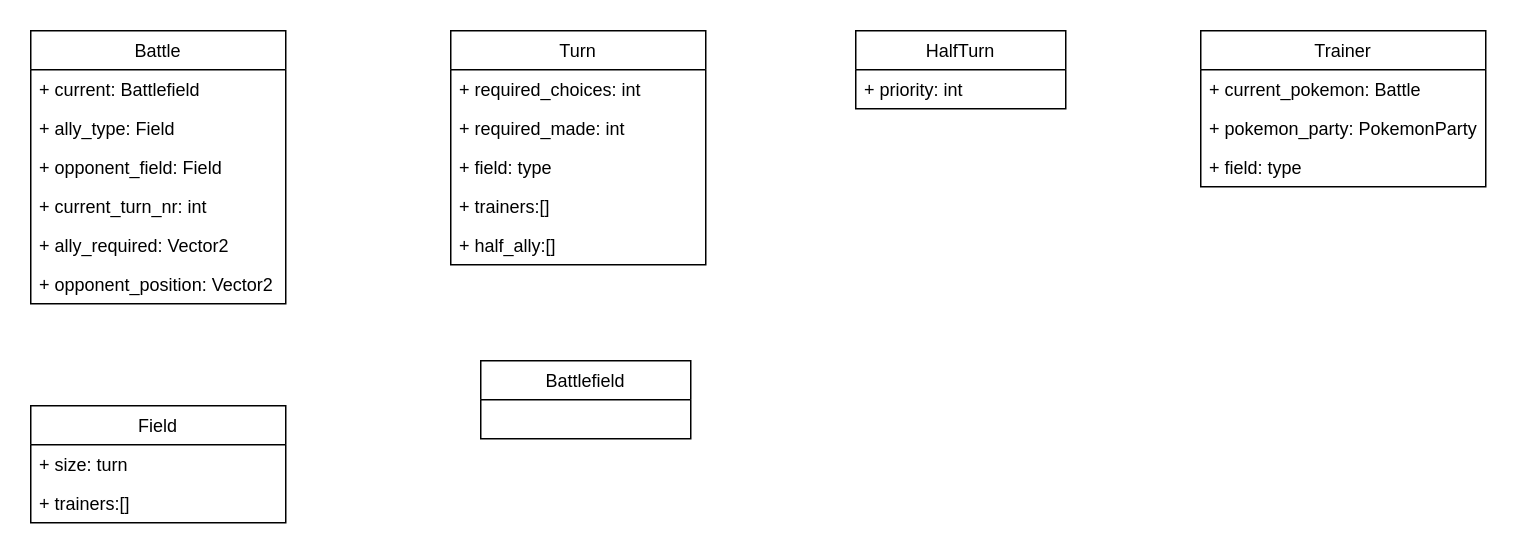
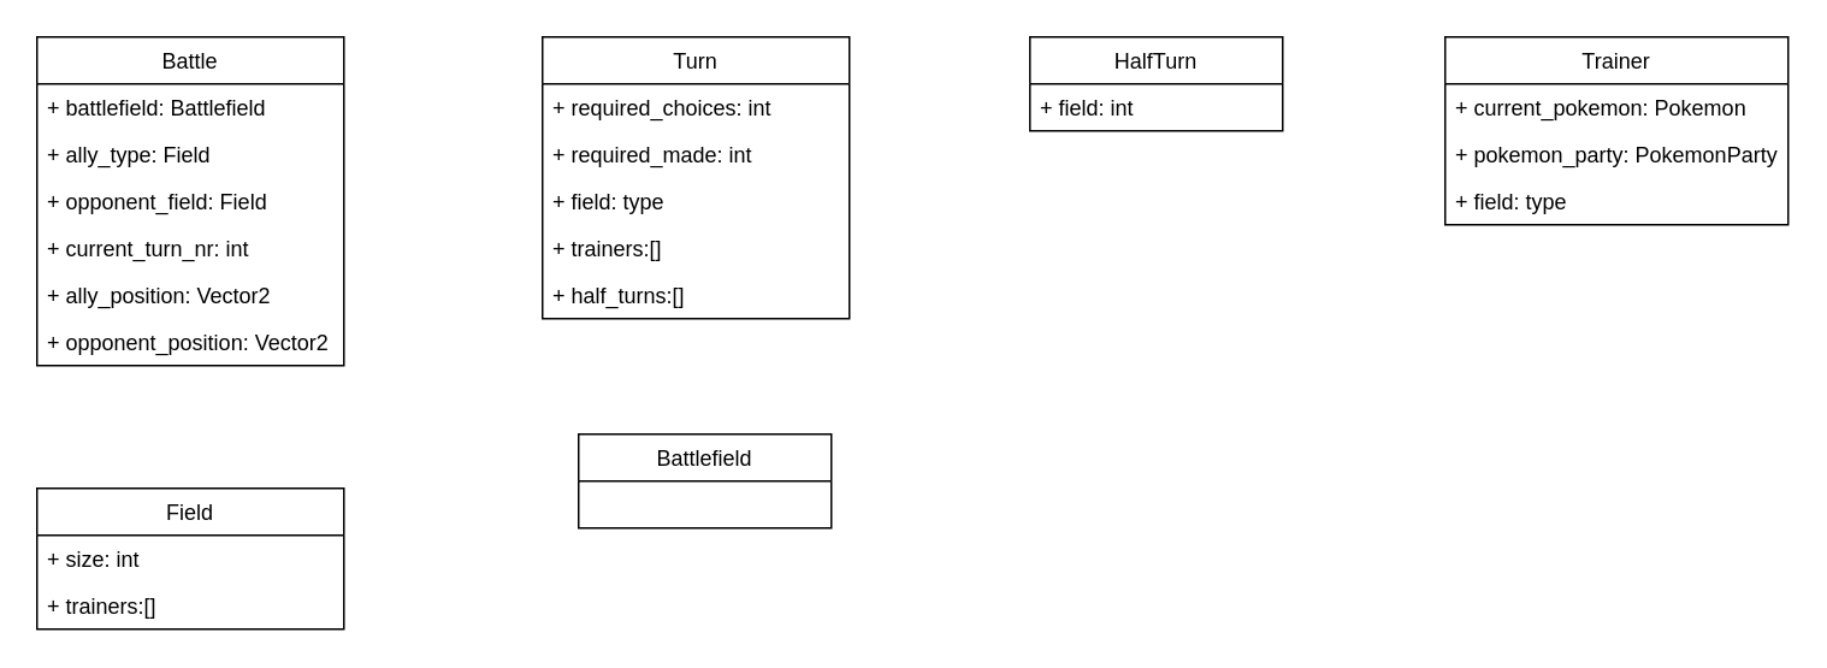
- <mxCell id="3" value="+ current: Battlefield" style="text;strokeColor=none;fillColor=none;align=left;verticalAlign=top;spacingLeft=4;spacingRight=4;overflow=hidden;rotatable=0;points=[[0,0.5],[1,0.5]];portConstraint=eastwest;" vertex="1" parent="2"><mxGeometry y="26" width="170" height="26" as="geometry" /></mxCell>
+ <mxCell id="3" value="+ battlefield: Battlefield" style="text;strokeColor=none;fillColor=none;align=left;verticalAlign=top;spacingLeft=4;spacingRight=4;overflow=hidden;rotatable=0;points=[[0,0.5],[1,0.5]];portConstraint=eastwest;" vertex="1" parent="2"><mxGeometry y="26" width="170" height="26" as="geometry" /></mxCell>
- <mxCell id="20" value="+ priority: int" style="text;strokeColor=none;fillColor=none;align=left;verticalAlign=top;spacingLeft=4;spacingRight=4;overflow=hidden;rotatable=0;points=[[0,0.5],[1,0.5]];portConstraint=eastwest;" vertex="1" parent="19"><mxGeometry y="26" width="140" height="26" as="geometry" /></mxCell>
+ <mxCell id="20" value="+ field: int" style="text;strokeColor=none;fillColor=none;align=left;verticalAlign=top;spacingLeft=4;spacingRight=4;overflow=hidden;rotatable=0;points=[[0,0.5],[1,0.5]];portConstraint=eastwest;" vertex="1" parent="19"><mxGeometry y="26" width="140" height="26" as="geometry" /></mxCell>
- <mxCell id="22" value="+ current_pokemon: Battle" style="text;strokeColor=none;fillColor=none;align=left;verticalAlign=top;spacingLeft=4;spacingRight=4;overflow=hidden;rotatable=0;points=[[0,0.5],[1,0.5]];portConstraint=eastwest;" vertex="1" parent="21"><mxGeometry y="26" width="190" height="26" as="geometry" /></mxCell>
+ <mxCell id="22" value="+ current_pokemon: Pokemon" style="text;strokeColor=none;fillColor=none;align=left;verticalAlign=top;spacingLeft=4;spacingRight=4;overflow=hidden;rotatable=0;points=[[0,0.5],[1,0.5]];portConstraint=eastwest;" vertex="1" parent="21"><mxGeometry y="26" width="190" height="26" as="geometry" /></mxCell>
- <mxCell id="7" value="+ ally_required: Vector2" style="text;strokeColor=none;fillColor=none;align=left;verticalAlign=top;spacingLeft=4;spacingRight=4;overflow=hidden;rotatable=0;points=[[0,0.5],[1,0.5]];portConstraint=eastwest;" vertex="1" parent="2"><mxGeometry y="130" width="170" height="26" as="geometry" /></mxCell>
+ <mxCell id="7" value="+ ally_position: Vector2" style="text;strokeColor=none;fillColor=none;align=left;verticalAlign=top;spacingLeft=4;spacingRight=4;overflow=hidden;rotatable=0;points=[[0,0.5],[1,0.5]];portConstraint=eastwest;" vertex="1" parent="2"><mxGeometry y="130" width="170" height="26" as="geometry" /></mxCell>
- <mxCell id="18" value="+ half_ally:[]" style="text;strokeColor=none;fillColor=none;align=left;verticalAlign=top;spacingLeft=4;spacingRight=4;overflow=hidden;rotatable=0;points=[[0,0.5],[1,0.5]];portConstraint=eastwest;" vertex="1" parent="13"><mxGeometry y="130" width="170" height="26" as="geometry" /></mxCell>
+ <mxCell id="18" value="+ half_turns:[]" style="text;strokeColor=none;fillColor=none;align=left;verticalAlign=top;spacingLeft=4;spacingRight=4;overflow=hidden;rotatable=0;points=[[0,0.5],[1,0.5]];portConstraint=eastwest;" vertex="1" parent="13"><mxGeometry y="130" width="170" height="26" as="geometry" /></mxCell>
- <mxCell id="11" value="+ size: turn" style="text;strokeColor=none;fillColor=none;align=left;verticalAlign=top;spacingLeft=4;spacingRight=4;overflow=hidden;rotatable=0;points=[[0,0.5],[1,0.5]];portConstraint=eastwest;" vertex="1" parent="10"><mxGeometry y="26" width="170" height="26" as="geometry" /></mxCell>
+ <mxCell id="11" value="+ size: int" style="text;strokeColor=none;fillColor=none;align=left;verticalAlign=top;spacingLeft=4;spacingRight=4;overflow=hidden;rotatable=0;points=[[0,0.5],[1,0.5]];portConstraint=eastwest;" vertex="1" parent="10"><mxGeometry y="26" width="170" height="26" as="geometry" /></mxCell>
